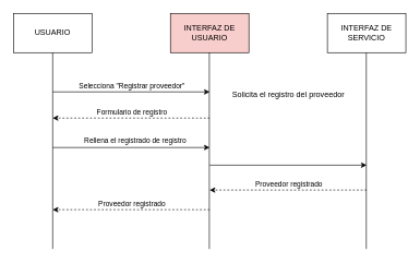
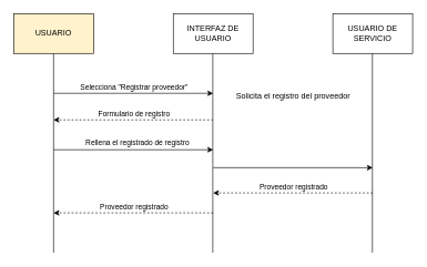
- <mxCell id="2" value="USUARIO" style="rounded=0;whiteSpace=wrap;html=1;" vertex="1" parent="1"><mxGeometry x="20" y="20" width="120" height="60" as="geometry" /></mxCell>
+ <mxCell id="2" value="USUARIO" style="rounded=0;whiteSpace=wrap;html=1;fillColor=#fff2cc;" vertex="1" parent="1"><mxGeometry x="20" y="20" width="120" height="60" as="geometry" /></mxCell>
- <mxCell id="3" value="INTERFAZ DE USUARIO" style="rounded=0;whiteSpace=wrap;html=1;fillColor=#f8cecc;" vertex="1" parent="1"><mxGeometry x="260" y="20" width="120" height="60" as="geometry" /></mxCell>
+ <mxCell id="3" value="INTERFAZ DE USUARIO" style="rounded=0;whiteSpace=wrap;html=1;" vertex="1" parent="1"><mxGeometry x="260" y="20" width="120" height="60" as="geometry" /></mxCell>
- <mxCell id="4" value="INTERFAZ DE SERVICIO" style="rounded=0;whiteSpace=wrap;html=1;" vertex="1" parent="1"><mxGeometry x="500" y="20" width="120" height="60" as="geometry" /></mxCell>
+ <mxCell id="4" value="USUARIO DE SERVICIO" style="rounded=0;whiteSpace=wrap;html=1;" vertex="1" parent="1"><mxGeometry x="500" y="20" width="120" height="60" as="geometry" /></mxCell>
